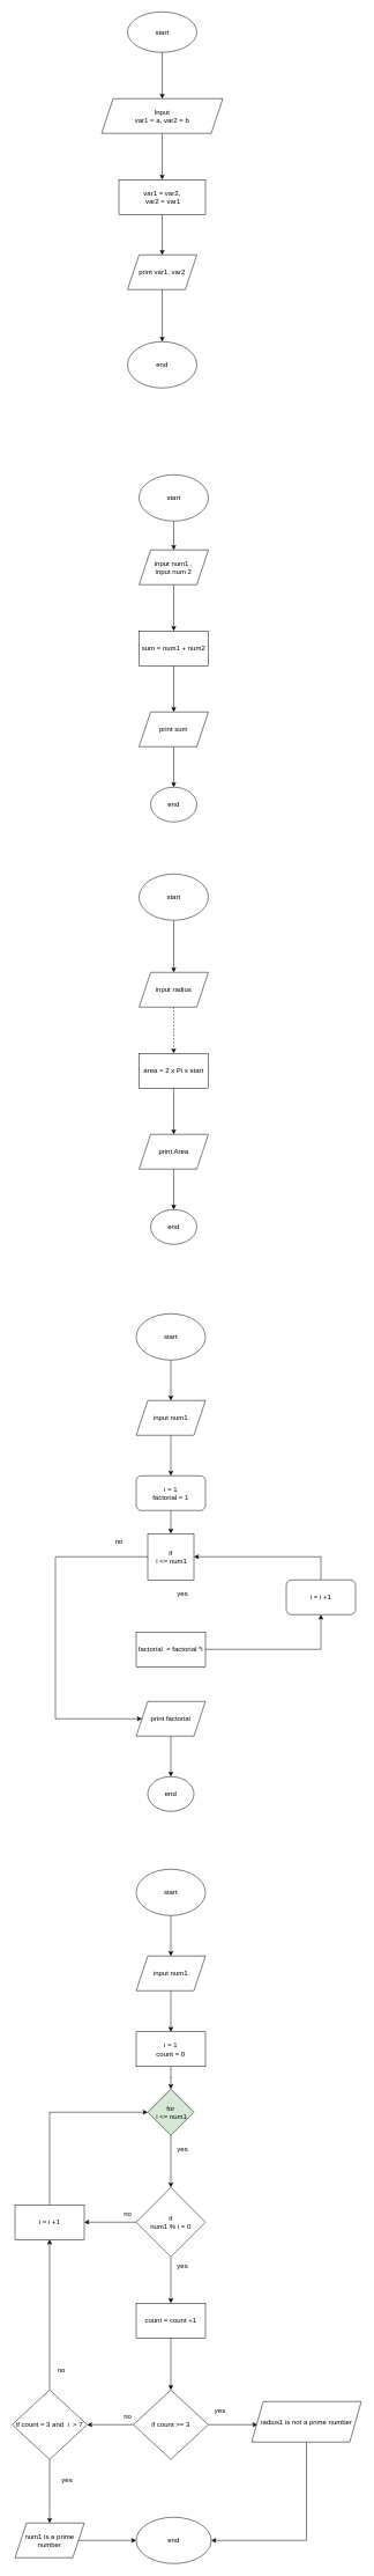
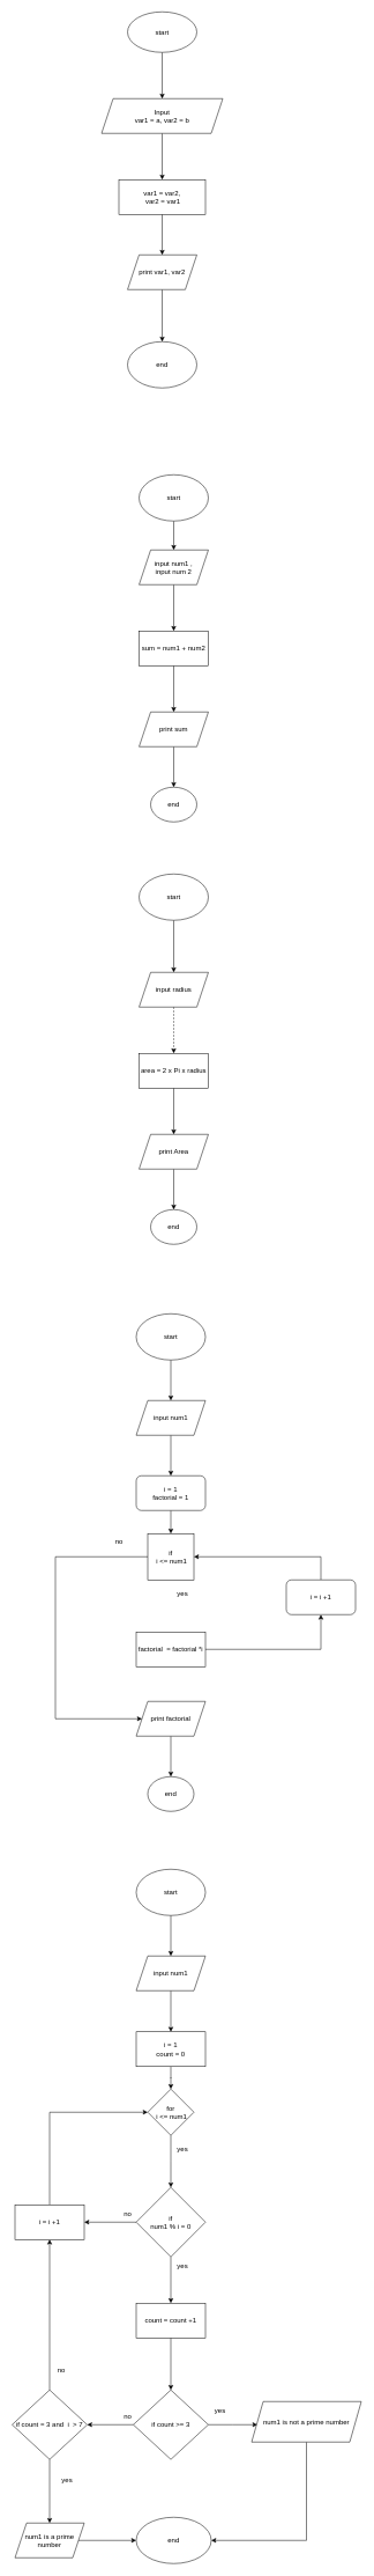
- <mxCell id="25" value="area = 2 x Pi x start" style="whiteSpace=wrap;html=1;" parent="1" vertex="1"><mxGeometry x="240" y="1820" width="120" height="60" as="geometry" /></mxCell>
+ <mxCell id="25" value="area = 2 x Pi x radius" style="whiteSpace=wrap;html=1;" parent="1" vertex="1"><mxGeometry x="240" y="1820" width="120" height="60" as="geometry" /></mxCell>
- <mxCell id="51" value="for&lt;div&gt;&amp;nbsp;i &amp;lt;= num1&lt;/div&gt;" style="rhombus;whiteSpace=wrap;html=1;fillColor=#d5e8d4;" vertex="1" parent="1"><mxGeometry x="255" y="3610" width="80" height="80" as="geometry" /></mxCell>
+ <mxCell id="51" value="for&lt;div&gt;&amp;nbsp;i &amp;lt;= num1&lt;/div&gt;" style="rhombus;whiteSpace=wrap;html=1;" vertex="1" parent="1"><mxGeometry x="255" y="3610" width="80" height="80" as="geometry" /></mxCell>
- <mxCell id="64" value="radius1 is not a prime number" style="shape=parallelogram;perimeter=parallelogramPerimeter;whiteSpace=wrap;html=1;fixedSize=1;" vertex="1" parent="1"><mxGeometry x="435" y="4150" width="190" height="70" as="geometry" /></mxCell>
+ <mxCell id="64" value="num1 is not a prime number" style="shape=parallelogram;perimeter=parallelogramPerimeter;whiteSpace=wrap;html=1;fixedSize=1;" vertex="1" parent="1"><mxGeometry x="435" y="4150" width="190" height="70" as="geometry" /></mxCell>
